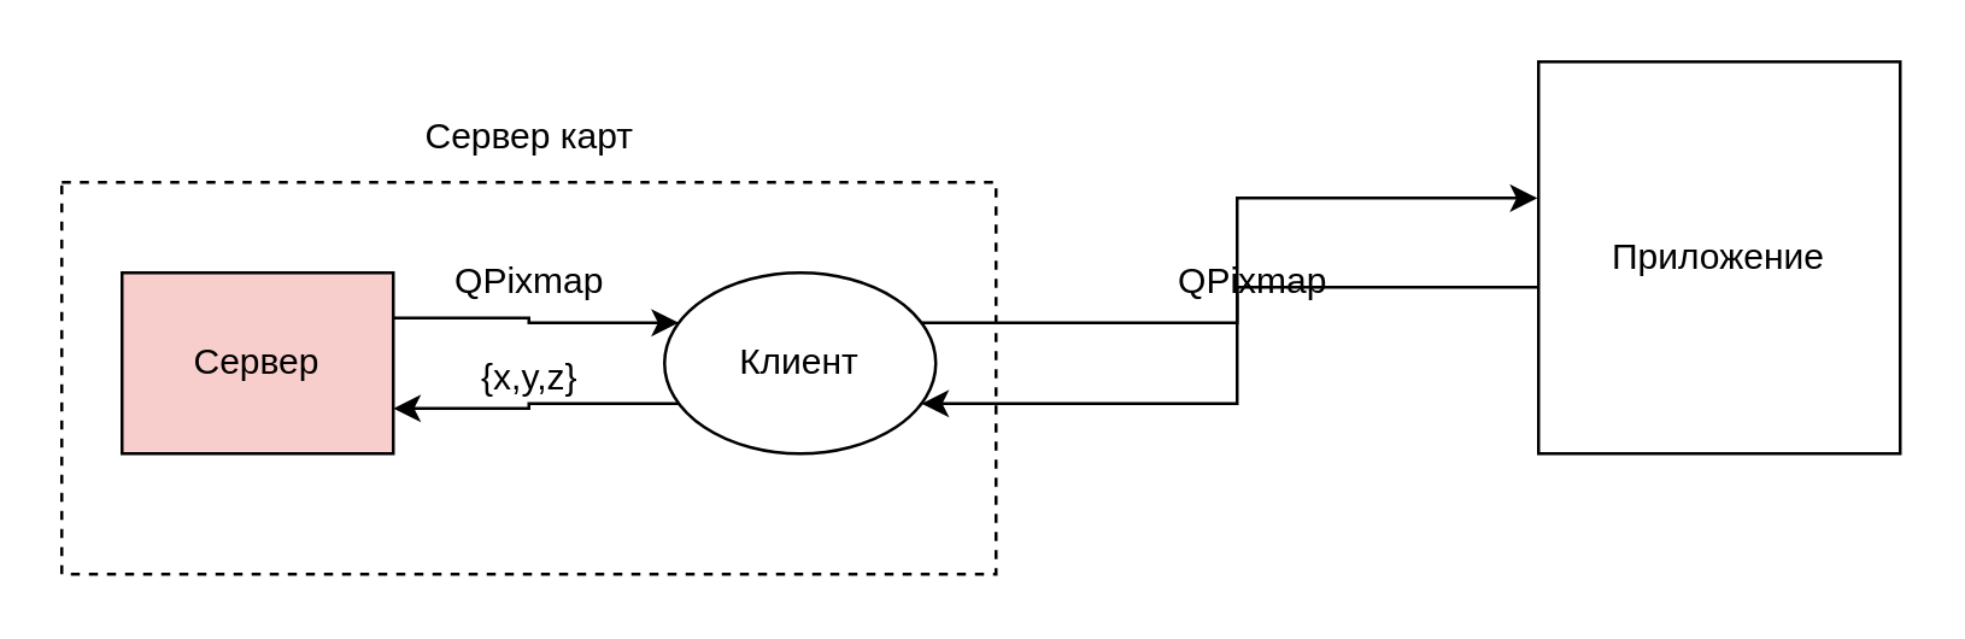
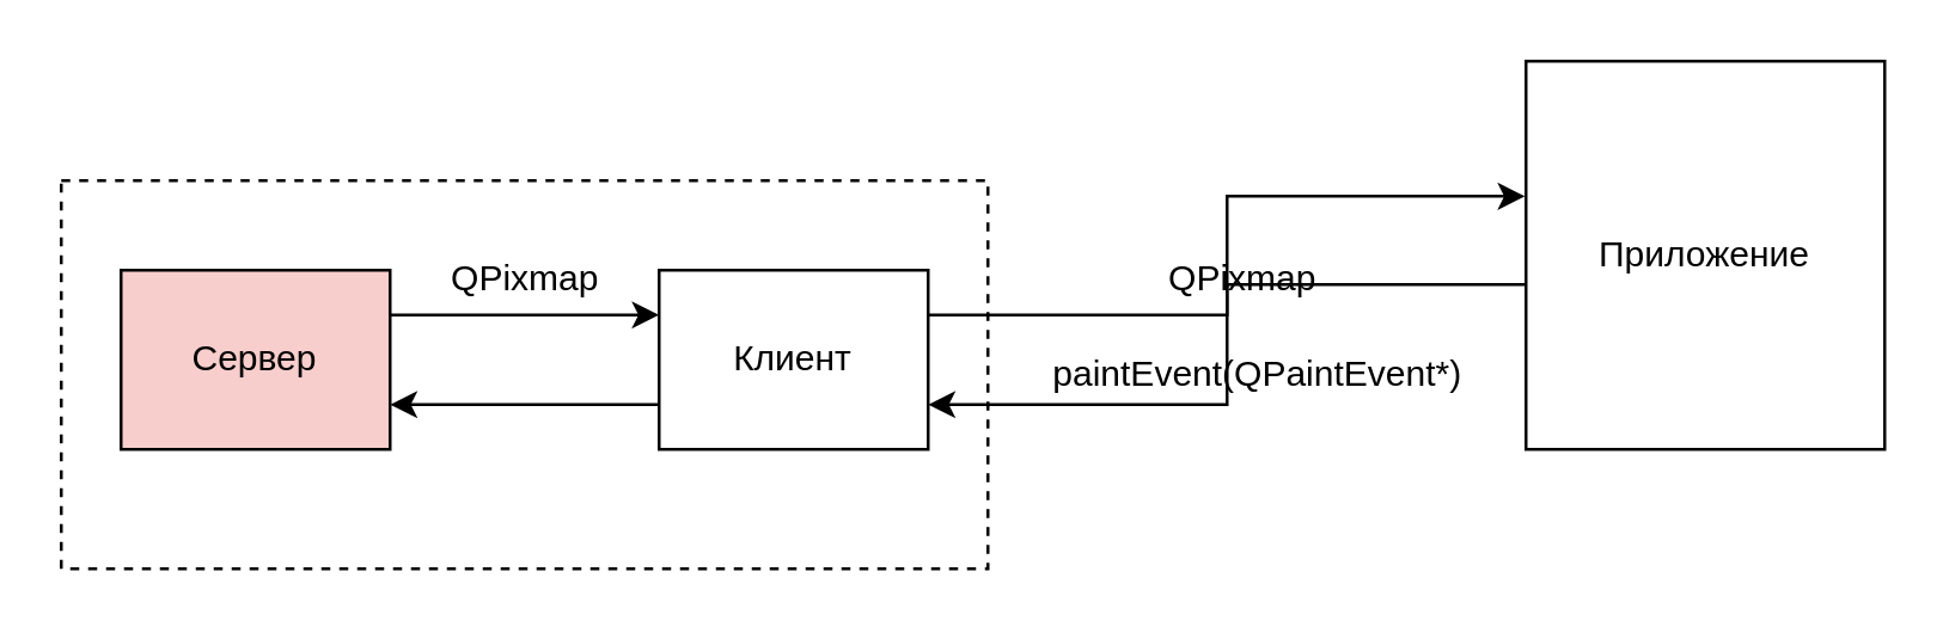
- <mxCell id="7" value="Сервер карт" style="text;html=1;align=center;verticalAlign=middle;resizable=0;points=[];autosize=1;strokeColor=none;fillColor=none;" parent="1" vertex="1"><mxGeometry x="130" y="30" width="90" height="30" as="geometry" /></mxCell>
- <mxCell id="4" value="Клиент" style="ellipse;whiteSpace=wrap;html=1;" parent="1" vertex="1"><mxGeometry x="220" y="90" width="90" height="60" as="geometry" /></mxCell>
+ <mxCell id="4" value="Клиент" style="rounded=0;whiteSpace=wrap;html=1;" parent="1" vertex="1"><mxGeometry x="220" y="90" width="90" height="60" as="geometry" /></mxCell>
- <mxCell id="13" value="{x,y,z}" style="text;html=1;align=center;verticalAlign=middle;resizable=0;points=[];autosize=1;strokeColor=none;fillColor=none;" parent="1" vertex="1"><mxGeometry x="145" y="110" width="60" height="30" as="geometry" /></mxCell>
+ <mxCell id="12" value="paintEvent(QPaintEvent*)" style="text;html=1;align=center;verticalAlign=middle;resizable=0;points=[];autosize=1;strokeColor=none;fillColor=none;" parent="1" vertex="1"><mxGeometry x="340" y="110" width="160" height="30" as="geometry" /></mxCell>
